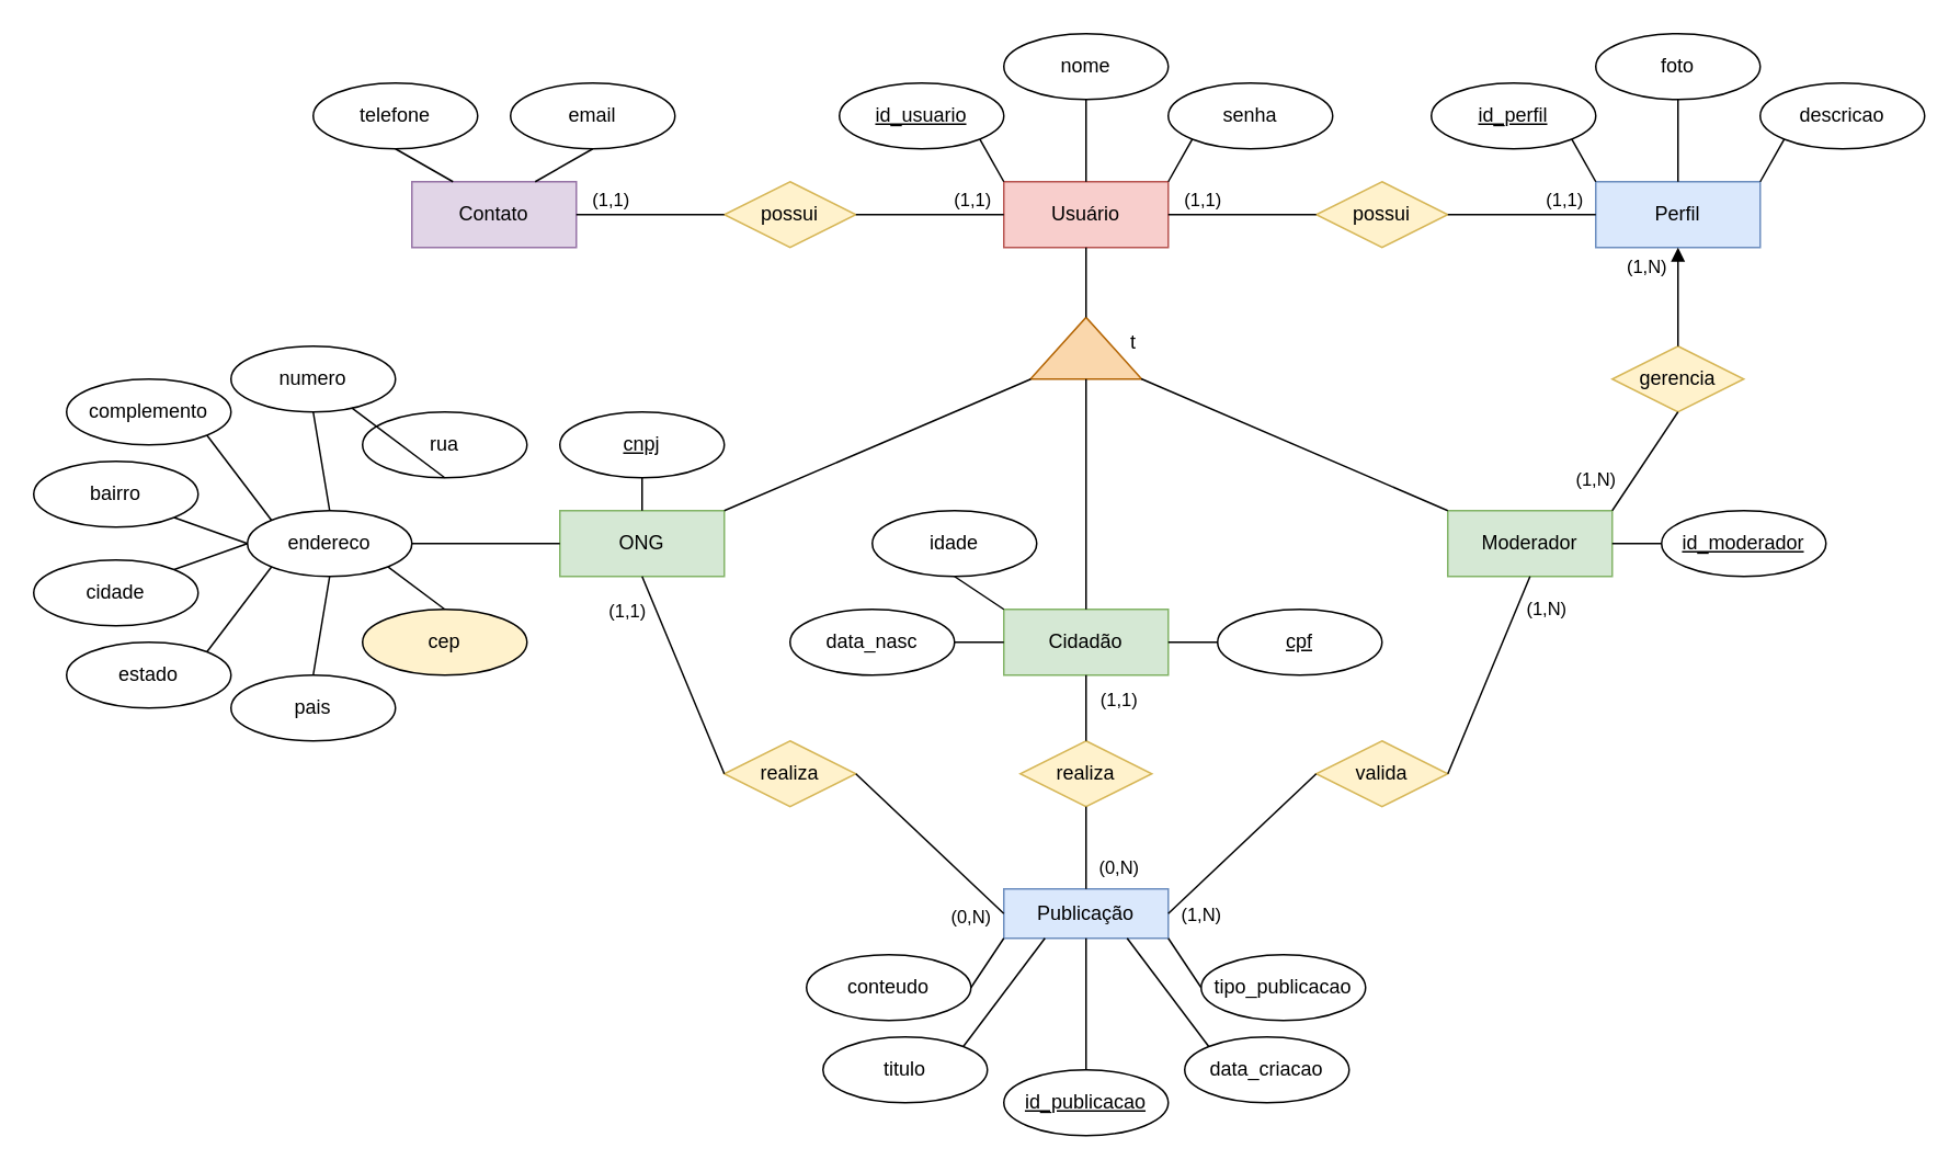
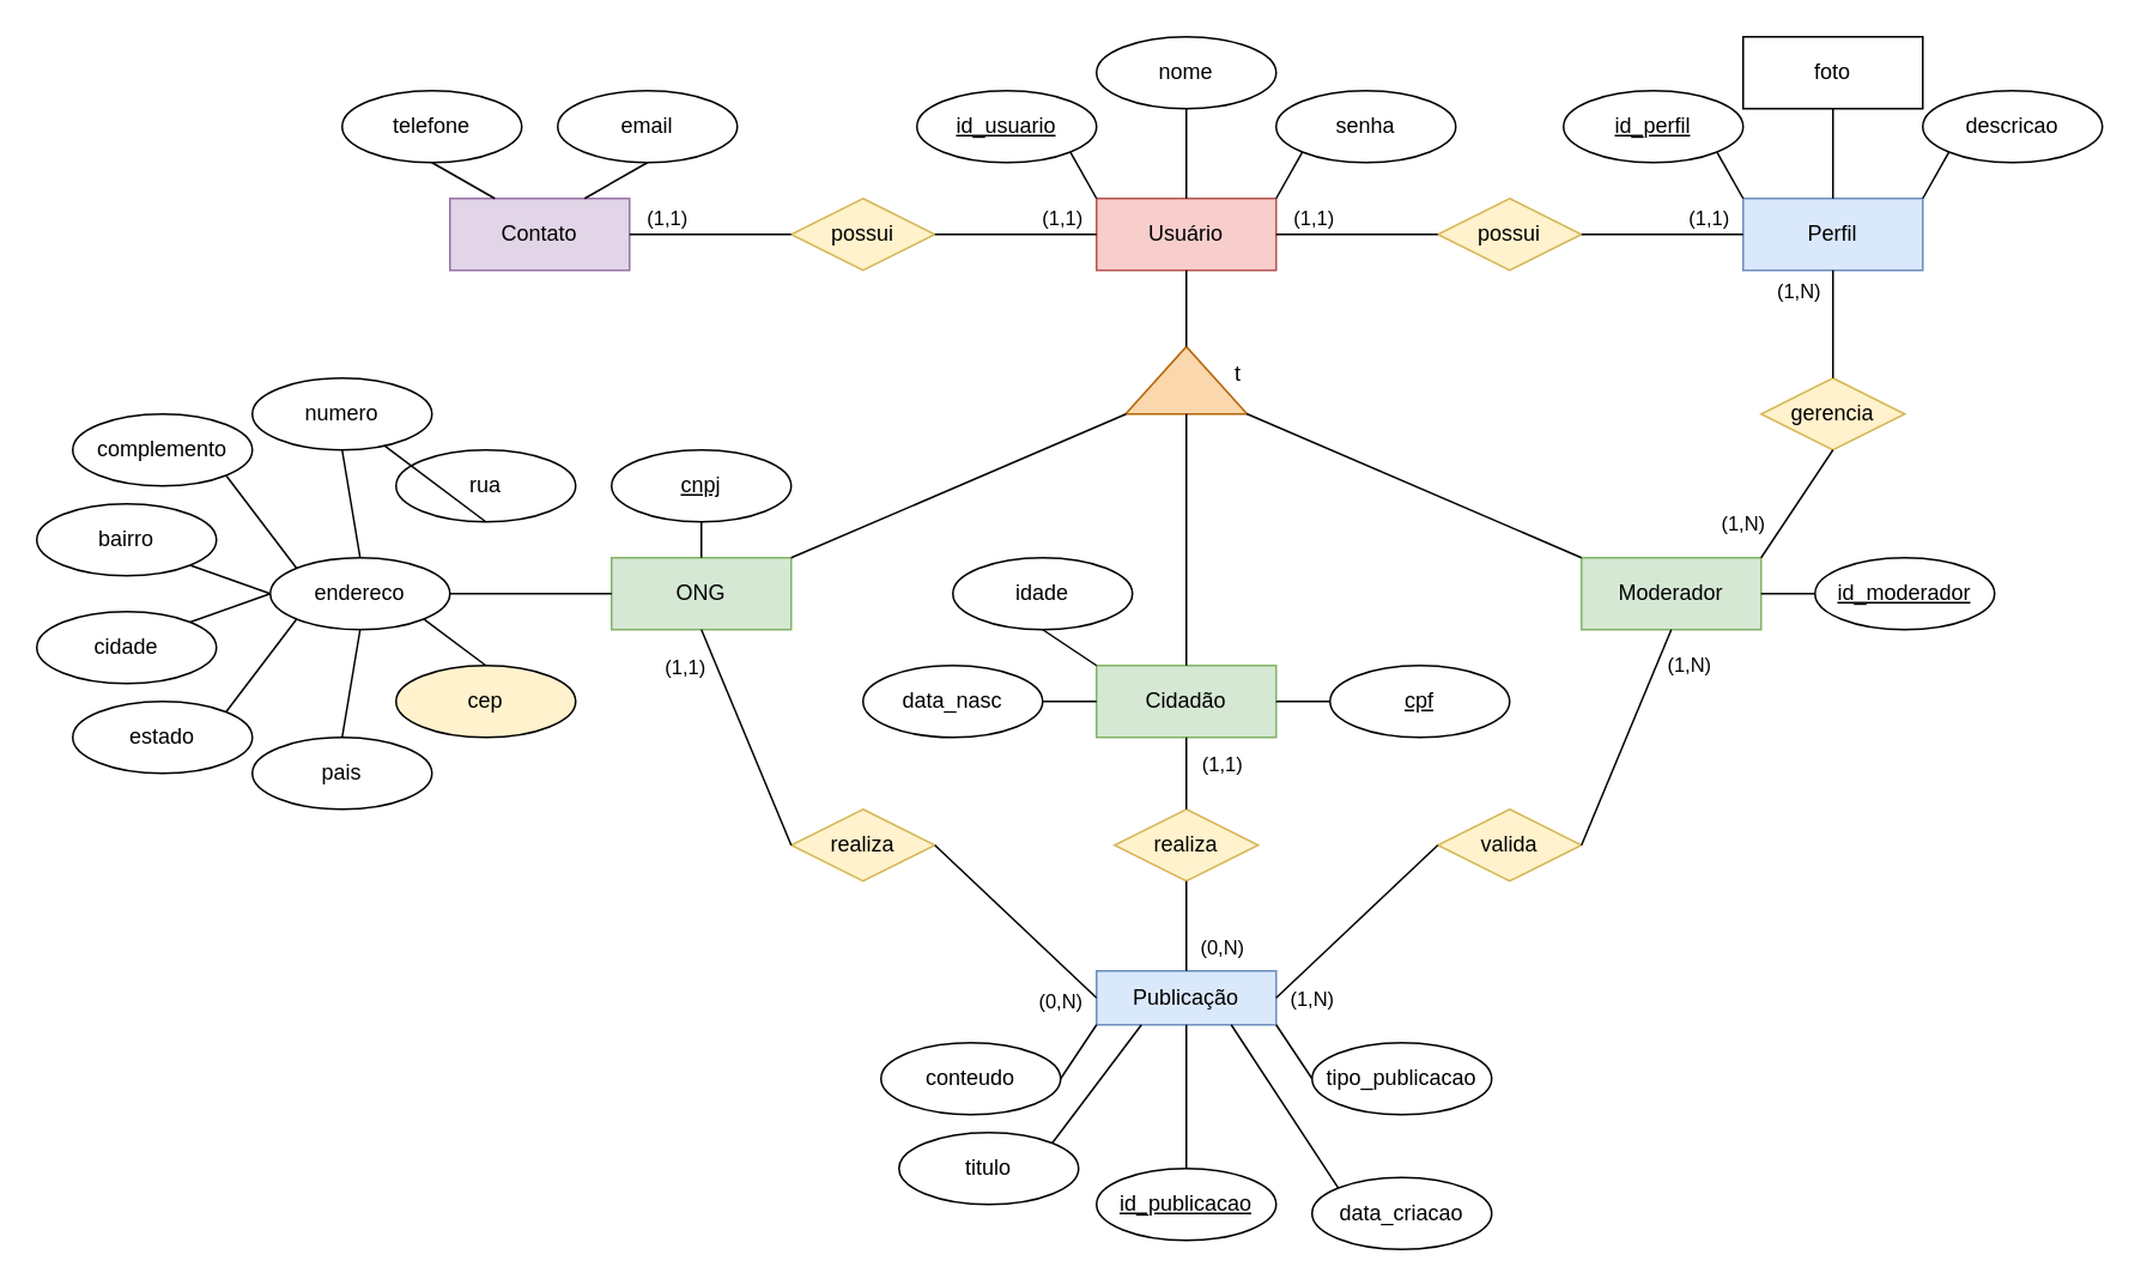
- <mxCell id="23" value="foto" style="ellipse;whiteSpace=wrap;html=1;align=center;" vertex="1" parent="1"><mxGeometry x="970" y="20" width="100" height="40" as="geometry" /></mxCell>
+ <mxCell id="23" value="foto" style="whiteSpace=wrap;html=1;align=center;rounded=0;" vertex="1" parent="1"><mxGeometry x="970" y="20" width="100" height="40" as="geometry" /></mxCell>
- <mxCell id="71" value="" style="endArrow=block;html=1;rounded=0;exitX=0.5;exitY=0;exitDx=0;exitDy=0;entryX=0.5;entryY=1;entryDx=0;entryDy=0;" edge="1" parent="1" source="68" target="16"><mxGeometry relative="1" as="geometry"><mxPoint x="990" y="320" as="sourcePoint" /><mxPoint x="1030" y="260" as="targetPoint" /></mxGeometry></mxCell>
+ <mxCell id="71" value="" style="endArrow=none;html=1;rounded=0;exitX=0.5;exitY=0;exitDx=0;exitDy=0;entryX=0.5;entryY=1;entryDx=0;entryDy=0;" edge="1" parent="1" source="68" target="16"><mxGeometry relative="1" as="geometry"><mxPoint x="990" y="320" as="sourcePoint" /><mxPoint x="1030" y="260" as="targetPoint" /></mxGeometry></mxCell>
- <mxCell id="92" value="data_criacao" style="ellipse;whiteSpace=wrap;html=1;align=center;" vertex="1" parent="1"><mxGeometry x="720" y="630" width="100" height="40" as="geometry" /></mxCell>
+ <mxCell id="92" value="data_criacao" style="ellipse;whiteSpace=wrap;html=1;align=center;" vertex="1" parent="1"><mxGeometry x="730" y="655" width="100" height="40" as="geometry" /></mxCell>
